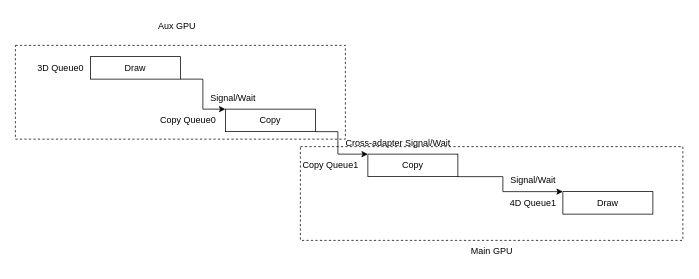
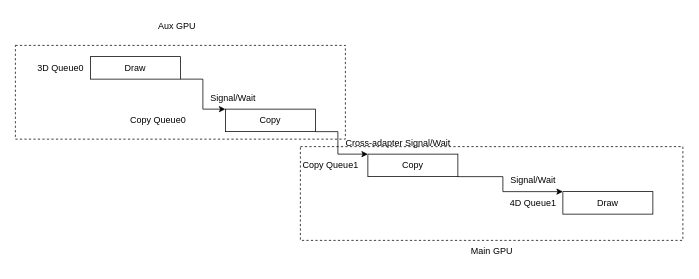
- <mxCell id="10" value="Copy Queue0" style="text;html=1;align=center;verticalAlign=middle;resizable=0;points=[];autosize=1;strokeColor=none;fillColor=none;" vertex="1" parent="1"><mxGeometry x="200" y="145" width="100" height="30" as="geometry" /></mxCell>
+ <mxCell id="10" value="Copy Queue0" style="text;html=1;align=center;verticalAlign=middle;resizable=0;points=[];autosize=1;strokeColor=none;fillColor=none;" vertex="1" parent="1"><mxGeometry x="160" y="145" width="100" height="30" as="geometry" /></mxCell>
